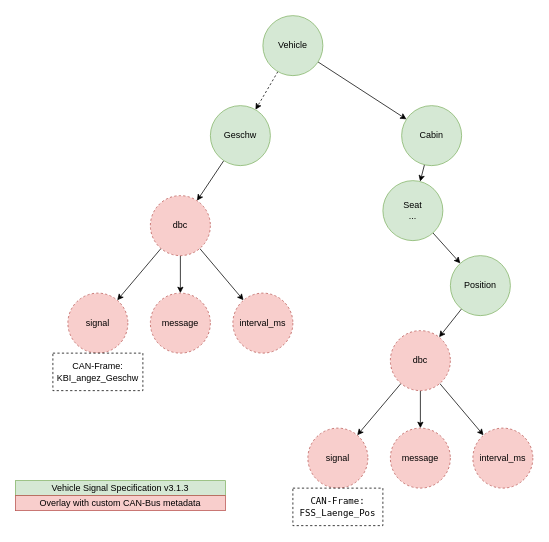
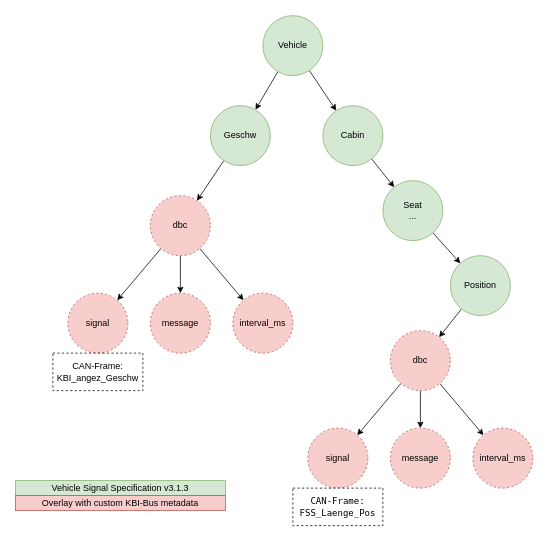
- <mxCell id="2" style="edgeStyle=none;html=1;dashed=1;" edge="1" parent="1" source="4" target="6"><mxGeometry relative="1" as="geometry" /></mxCell>
+ <mxCell id="2" style="edgeStyle=none;html=1;" edge="1" parent="1" source="4" target="6"><mxGeometry relative="1" as="geometry" /></mxCell>
- <mxCell id="15" value="Cabin" style="ellipse;whiteSpace=wrap;html=1;aspect=fixed;fillColor=#d5e8d4;strokeColor=#82b366;" vertex="1" parent="1"><mxGeometry x="535" y="140" width="80" height="80" as="geometry" /></mxCell>
+ <mxCell id="15" value="Cabin" style="ellipse;whiteSpace=wrap;html=1;aspect=fixed;fillColor=#d5e8d4;strokeColor=#82b366;" vertex="1" parent="1"><mxGeometry x="430" y="140" width="80" height="80" as="geometry" /></mxCell>
- <mxCell id="30" value="Overlay with custom CAN-Bus metadata" style="rounded=0;whiteSpace=wrap;html=1;labelBackgroundColor=none;fillColor=#f8cecc;strokeColor=#b85450;" vertex="1" parent="1"><mxGeometry x="20" y="660" width="280" height="20" as="geometry" /></mxCell>
+ <mxCell id="30" value="Overlay with custom KBI-Bus metadata" style="rounded=0;whiteSpace=wrap;html=1;labelBackgroundColor=none;fillColor=#f8cecc;strokeColor=#b85450;" vertex="1" parent="1"><mxGeometry x="20" y="660" width="280" height="20" as="geometry" /></mxCell>
